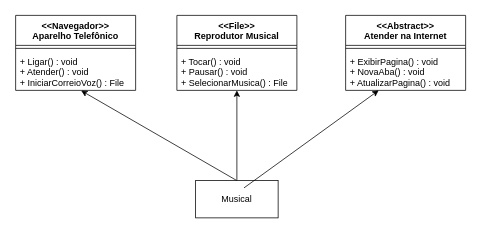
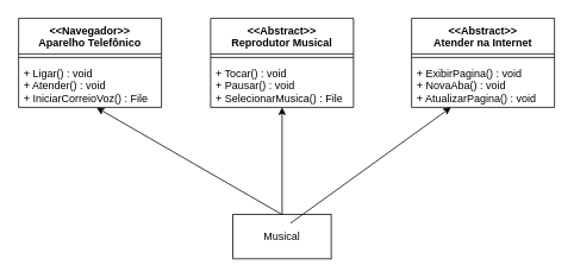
- <mxCell id="3" value="&amp;lt;&amp;lt;File&amp;gt;&amp;gt;&lt;br&gt;Reprodutor Musical" style="swimlane;fontStyle=1;align=center;verticalAlign=top;childLayout=stackLayout;horizontal=1;startSize=40;horizontalStack=0;resizeParent=1;resizeParentMax=0;resizeLast=0;collapsible=1;marginBottom=0;whiteSpace=wrap;html=1;" vertex="1" parent="1"><mxGeometry x="235" y="20" width="160" height="100" as="geometry"><mxRectangle x="315" y="80" width="150" height="40" as="alternateBounds" /></mxGeometry></mxCell>
+ <mxCell id="3" value="&amp;lt;&amp;lt;Abstract&amp;gt;&amp;gt;&lt;br&gt;Reprodutor Musical" style="swimlane;fontStyle=1;align=center;verticalAlign=top;childLayout=stackLayout;horizontal=1;startSize=40;horizontalStack=0;resizeParent=1;resizeParentMax=0;resizeLast=0;collapsible=1;marginBottom=0;whiteSpace=wrap;html=1;" vertex="1" parent="1"><mxGeometry x="235" y="20" width="160" height="100" as="geometry"><mxRectangle x="315" y="80" width="150" height="40" as="alternateBounds" /></mxGeometry></mxCell>
